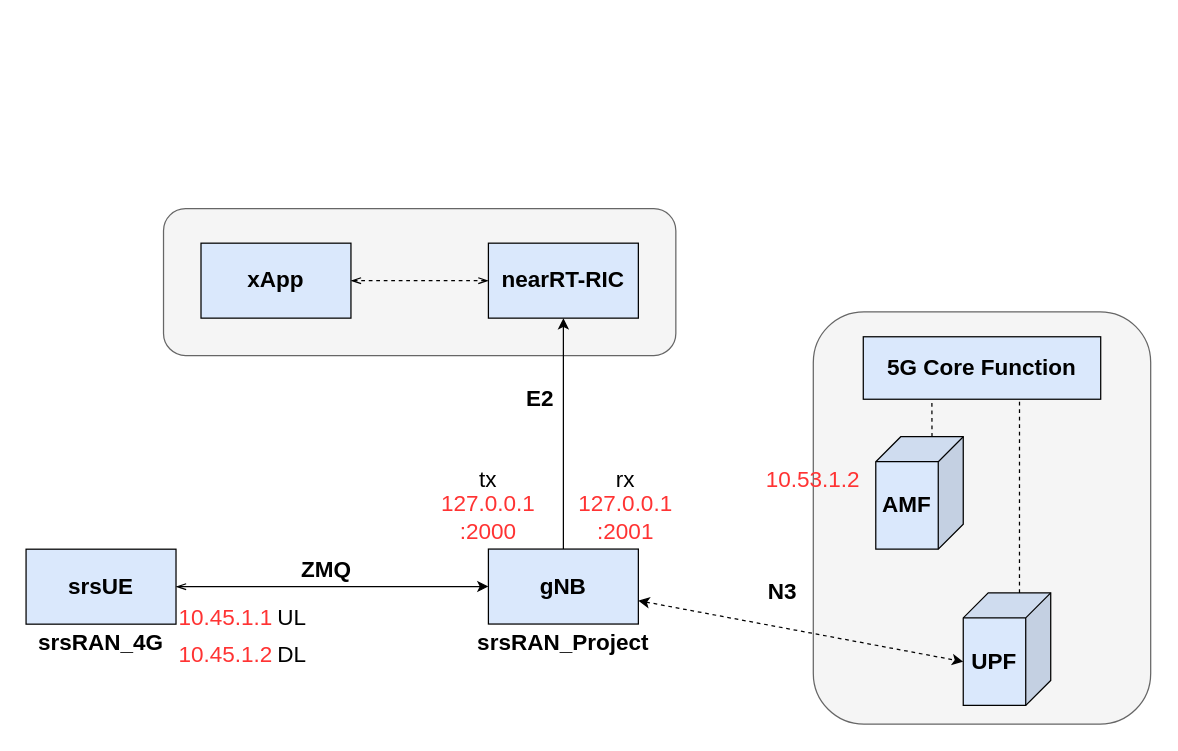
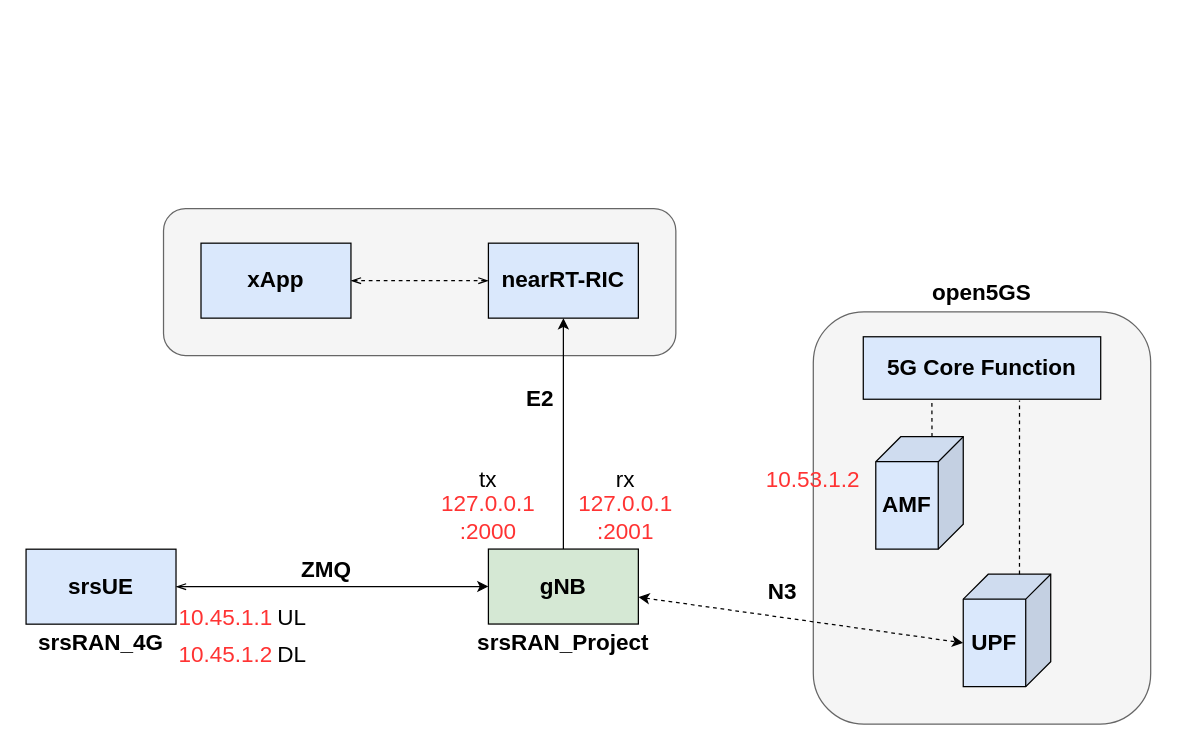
+ <mxCell id="22" value="open5GS" style="text;html=1;align=center;verticalAlign=middle;whiteSpace=wrap;rounded=0;fontSize=18;fontStyle=1" parent="1" vertex="1"><mxGeometry x="755" y="219" width="60" height="30" as="geometry" /></mxCell>
- <mxCell id="10" value="gNB" style="rounded=0;whiteSpace=wrap;html=1;fillColor=#dae8fc;strokeColor=#000000;fontSize=18;fontStyle=1" parent="1" vertex="1"><mxGeometry x="390" y="438.9" width="120" height="60" as="geometry" /></mxCell>
+ <mxCell id="10" value="gNB" style="rounded=0;whiteSpace=wrap;html=1;fillColor=#d5e8d4;strokeColor=#000000;fontSize=18;fontStyle=1;" parent="1" vertex="1"><mxGeometry x="390" y="438.9" width="120" height="60" as="geometry" /></mxCell>
- <mxCell id="15" value="&lt;font style=&quot;font-size: 18px;&quot;&gt;UPF&lt;/font&gt;" style="shape=cube;whiteSpace=wrap;html=1;boundedLbl=1;backgroundOutline=1;darkOpacity=0.05;darkOpacity2=0.1;flipH=1;fillColor=#dae8fc;strokeColor=#000000;fontStyle=1" parent="1" vertex="1"><mxGeometry x="770" y="474" width="70" height="90" as="geometry" /></mxCell>
+ <mxCell id="15" value="&lt;font style=&quot;font-size: 18px;&quot;&gt;UPF&lt;/font&gt;" style="shape=cube;whiteSpace=wrap;html=1;boundedLbl=1;backgroundOutline=1;darkOpacity=0.05;darkOpacity2=0.1;flipH=1;fillColor=#dae8fc;strokeColor=#000000;fontStyle=1" parent="1" vertex="1"><mxGeometry x="770" y="459" width="70" height="90" as="geometry" /></mxCell>
